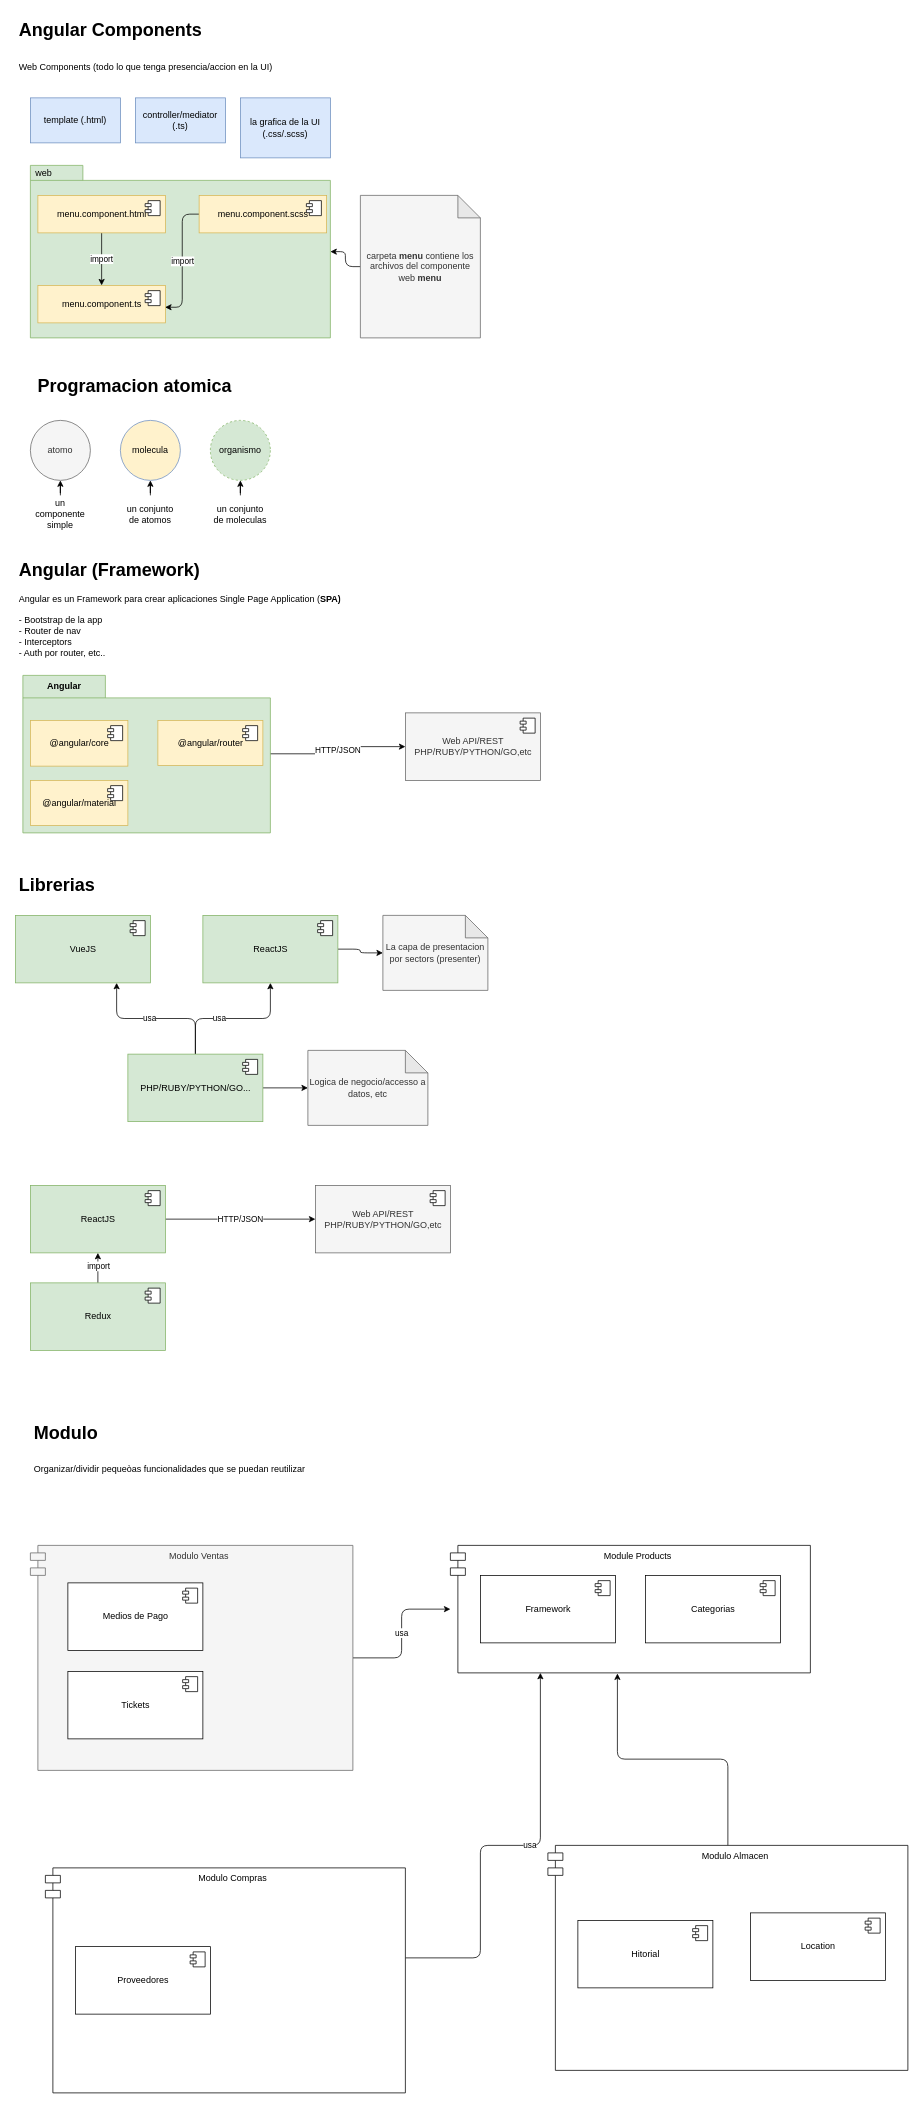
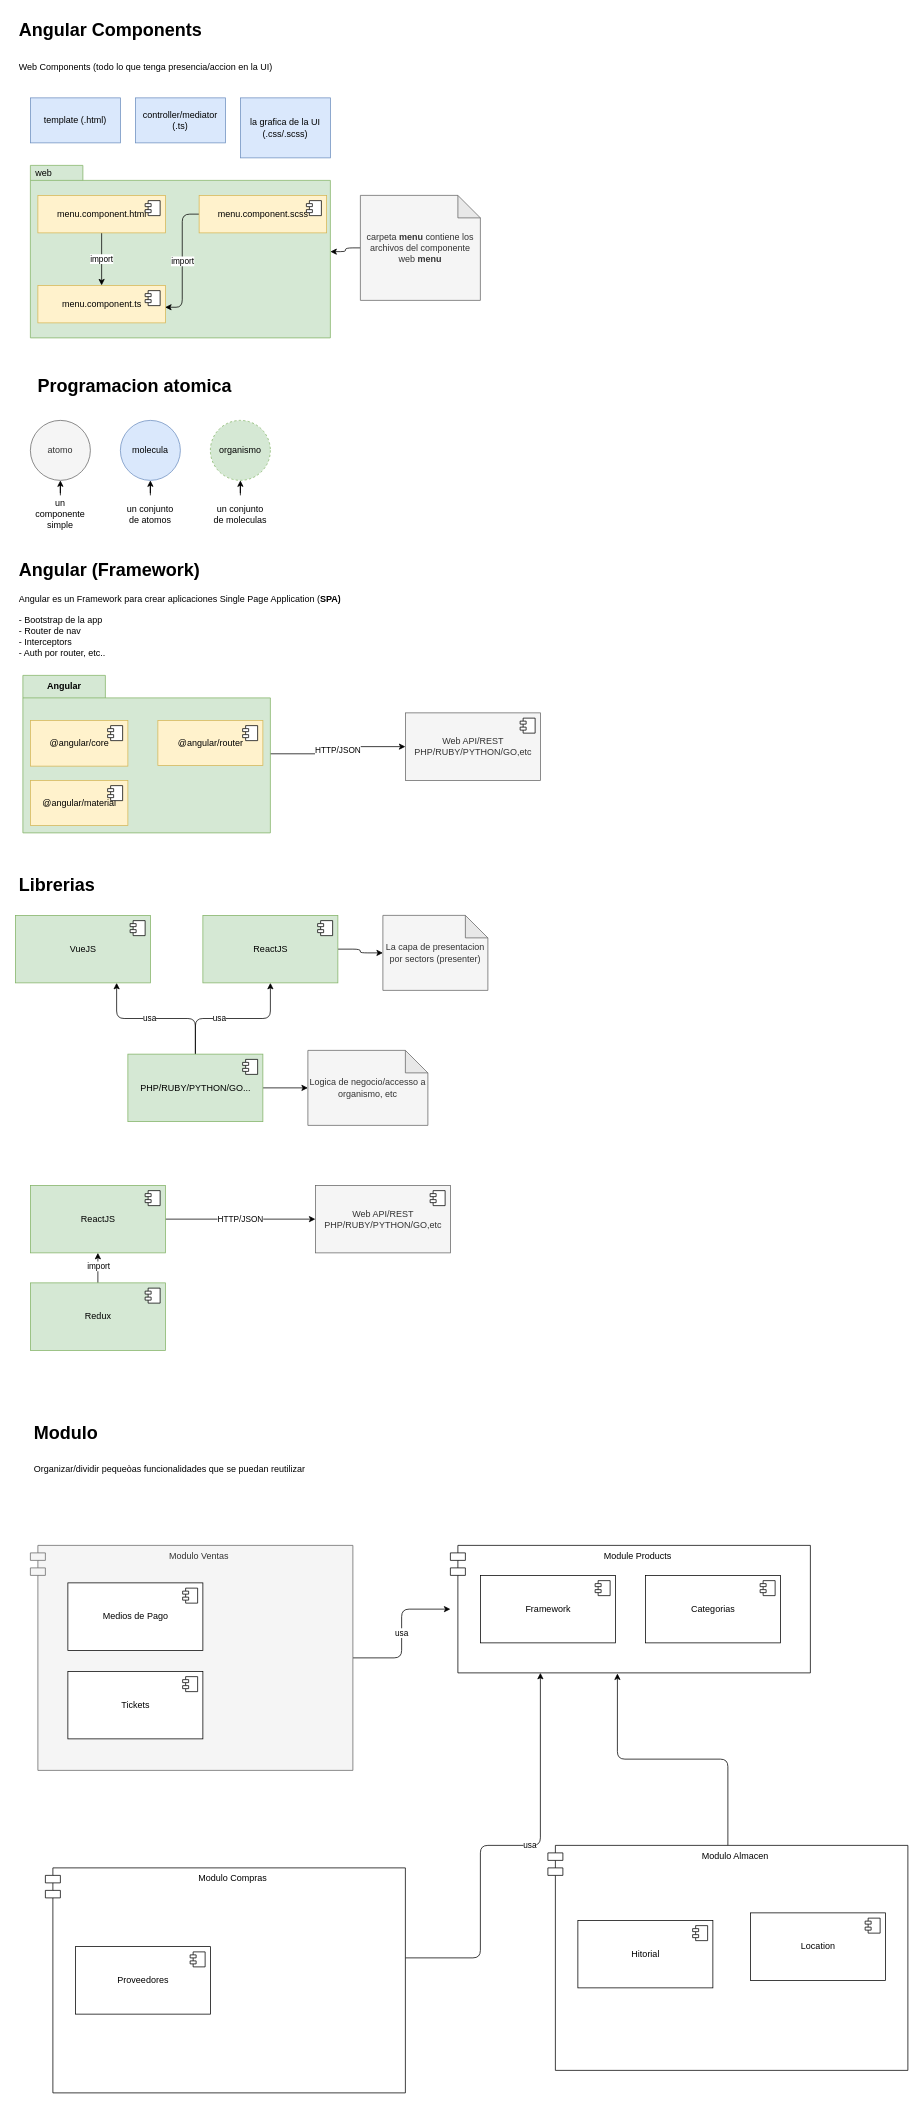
- <mxCell id="27" value="carpeta &lt;b&gt;menu&lt;/b&gt; contiene los archivos del componente web &lt;b&gt;menu&lt;/b&gt;" style="shape=note;whiteSpace=wrap;html=1;backgroundOutline=1;darkOpacity=0.05;rounded=0;sketch=0;fillColor=#f5f5f5;strokeColor=#666666;fontColor=#333333;" vertex="1" parent="1"><mxGeometry x="480" y="260" width="160" height="190" as="geometry" /></mxCell>
+ <mxCell id="27" value="carpeta &lt;b&gt;menu&lt;/b&gt; contiene los archivos del componente web &lt;b&gt;menu&lt;/b&gt;" style="shape=note;whiteSpace=wrap;html=1;backgroundOutline=1;darkOpacity=0.05;rounded=0;sketch=0;fillColor=#f5f5f5;strokeColor=#666666;fontColor=#333333;" vertex="1" parent="1"><mxGeometry x="480" y="260" width="160" height="140" as="geometry" /></mxCell>
- <mxCell id="5" value="molecula" style="ellipse;whiteSpace=wrap;html=1;aspect=fixed;fillColor=#fff2cc;strokeColor=#6c8ebf;" vertex="1" parent="1"><mxGeometry x="160" y="560" width="80" height="80" as="geometry" /></mxCell>
+ <mxCell id="5" value="molecula" style="ellipse;whiteSpace=wrap;html=1;aspect=fixed;fillColor=#dae8fc;strokeColor=#6c8ebf;" vertex="1" parent="1"><mxGeometry x="160" y="560" width="80" height="80" as="geometry" /></mxCell>
- <mxCell id="40" value="Logica de negocio/accesso a datos, etc" style="shape=note;whiteSpace=wrap;html=1;backgroundOutline=1;darkOpacity=0.05;rounded=0;sketch=0;fillColor=#f5f5f5;strokeColor=#666666;fontColor=#333333;" vertex="1" parent="1"><mxGeometry x="410" y="1400" width="160" height="100" as="geometry" /></mxCell>
+ <mxCell id="40" value="Logica de negocio/accesso a organismo, etc" style="shape=note;whiteSpace=wrap;html=1;backgroundOutline=1;darkOpacity=0.05;rounded=0;sketch=0;fillColor=#f5f5f5;strokeColor=#666666;fontColor=#333333;" vertex="1" parent="1"><mxGeometry x="410" y="1400" width="160" height="100" as="geometry" /></mxCell>
